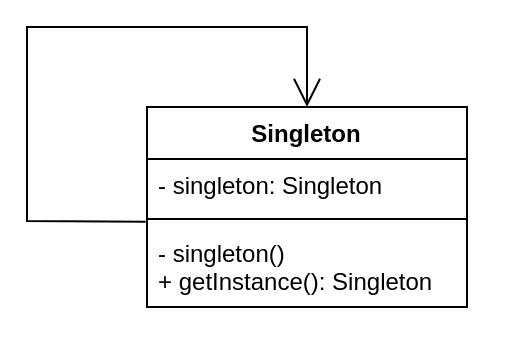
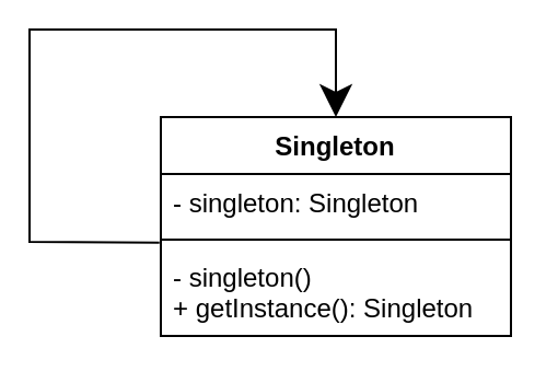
- <mxCell id="6" value="" style="endArrow=open;endFill=1;endSize=12;html=1;rounded=0;exitX=-0.004;exitY=-0.067;exitDx=0;exitDy=0;exitPerimeter=0;entryX=0.5;entryY=0;entryDx=0;entryDy=0;" edge="1" parent="2" source="5" target="2"><mxGeometry width="160" relative="1" as="geometry"><mxPoint x="190" y="110" as="sourcePoint" /><mxPoint x="350" y="110" as="targetPoint" /><Array as="points"><mxPoint x="-60" y="57" /><mxPoint x="-60" y="-40" /><mxPoint x="80" y="-40" /></Array></mxGeometry></mxCell>
+ <mxCell id="6" value="" style="endArrow=classic;endFill=1;endSize=12;html=1;rounded=0;exitX=-0.004;exitY=-0.067;exitDx=0;exitDy=0;exitPerimeter=0;entryX=0.5;entryY=0;entryDx=0;entryDy=0;" edge="1" parent="2" source="5" target="2"><mxGeometry width="160" relative="1" as="geometry"><mxPoint x="190" y="110" as="sourcePoint" /><mxPoint x="350" y="110" as="targetPoint" /><Array as="points"><mxPoint x="-60" y="57" /><mxPoint x="-60" y="-40" /><mxPoint x="80" y="-40" /></Array></mxGeometry></mxCell>
